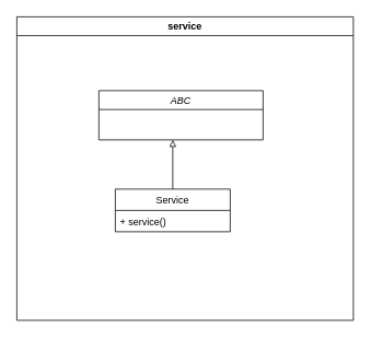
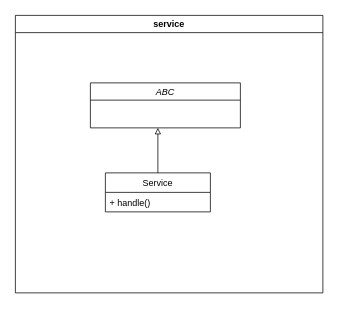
- <mxCell id="5" value="+ service()" style="text;strokeColor=none;fillColor=none;align=left;verticalAlign=top;spacingLeft=4;spacingRight=4;overflow=hidden;rotatable=0;points=[[0,0.5],[1,0.5]];portConstraint=eastwest;" vertex="1" parent="4"><mxGeometry y="26" width="140" height="26" as="geometry" /></mxCell>
+ <mxCell id="5" value="+ handle()" style="text;strokeColor=none;fillColor=none;align=left;verticalAlign=top;spacingLeft=4;spacingRight=4;overflow=hidden;rotatable=0;points=[[0,0.5],[1,0.5]];portConstraint=eastwest;" vertex="1" parent="4"><mxGeometry y="26" width="140" height="26" as="geometry" /></mxCell>
